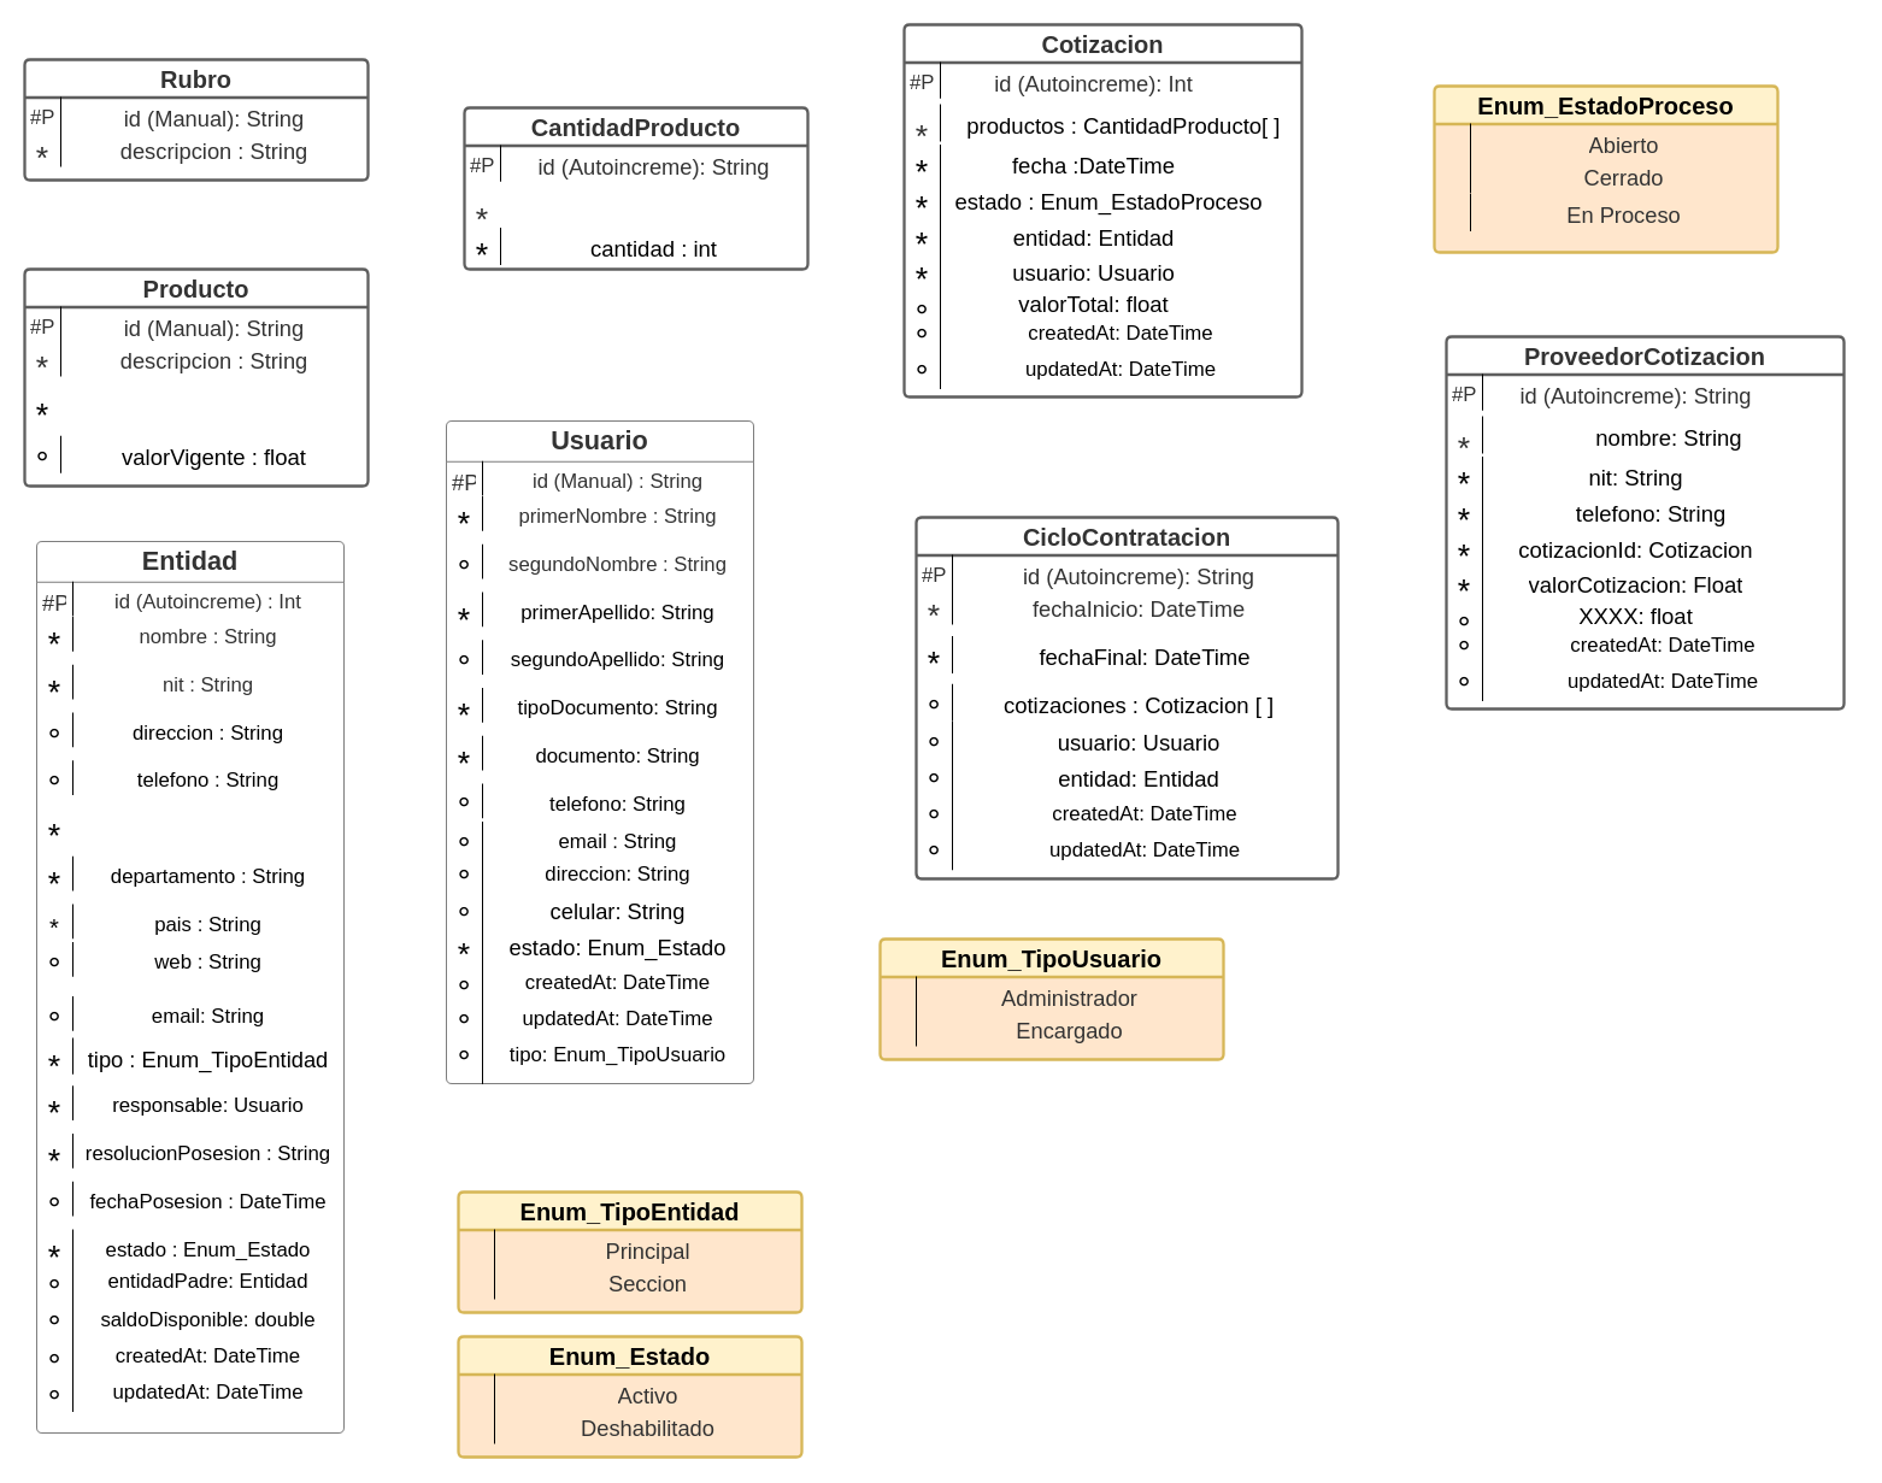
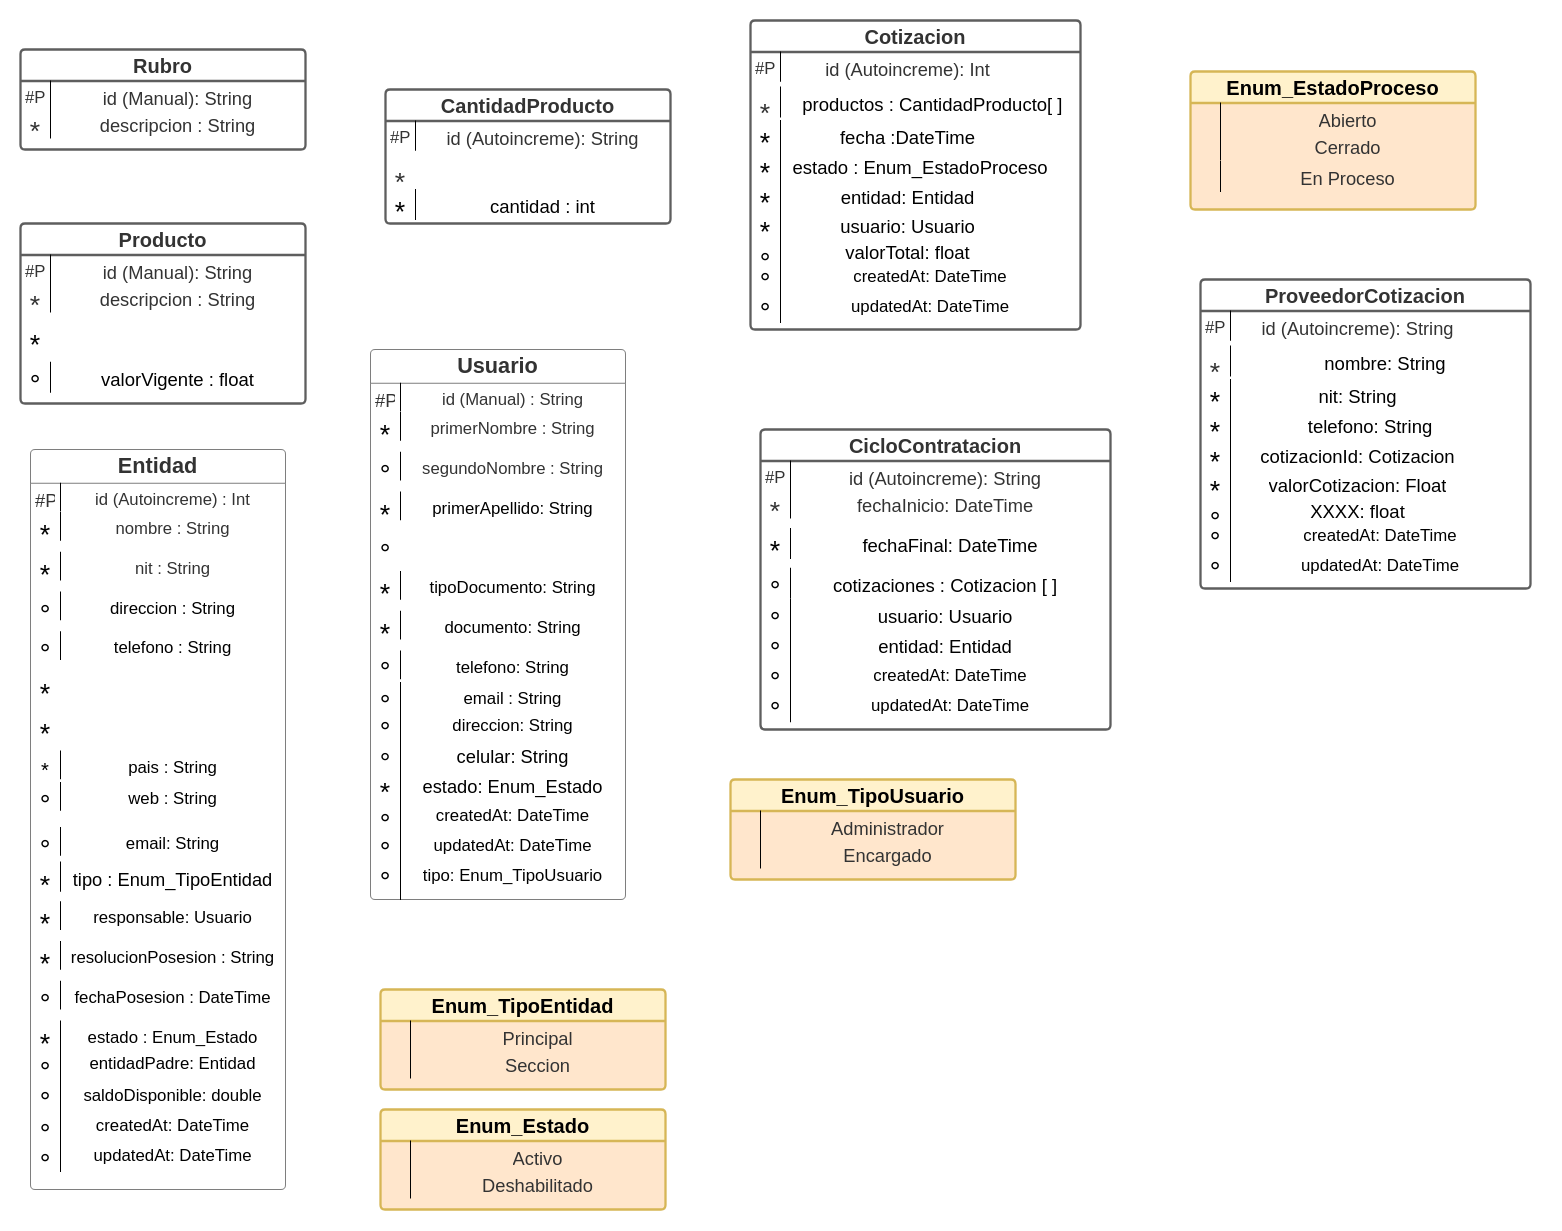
- <mxCell id="78" value="segundoApellido: String" style="shape=partialRectangle;top=0;right=0;bottom=0;part=1;resizeHeight=0;verticalAlign=top;spacingLeft=4;spacingRight=4;overflow=hidden;rotatable=0;points=[[0,0.5],[1,0.5]];portConstraint=eastwest;html=1;swimlaneFillColor=#ffffff;whiteSpace=wrap;fontSize=16.8;align=center;fillColor=none;strokeOpacity=100;" parent="68" vertex="1"><mxGeometry x="30" y="182.25" width="225" height="27.75" as="geometry" /></mxCell>
- <mxCell id="42" value="departamento : String" style="shape=partialRectangle;top=0;right=0;bottom=0;part=1;resizeHeight=0;verticalAlign=top;spacingLeft=4;spacingRight=4;overflow=hidden;rotatable=0;points=[[0,0.5],[1,0.5]];portConstraint=eastwest;html=1;swimlaneFillColor=#ffffff;whiteSpace=wrap;fontSize=16.8;align=center;fillColor=none;strokeOpacity=100;" parent="29" vertex="1"><mxGeometry x="30" y="261.75" width="225" height="27.75" as="geometry" /></mxCell>
